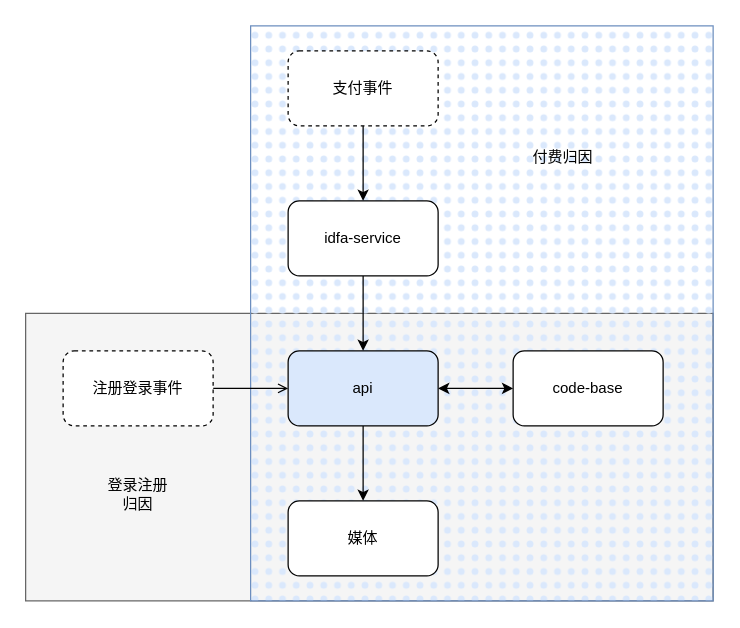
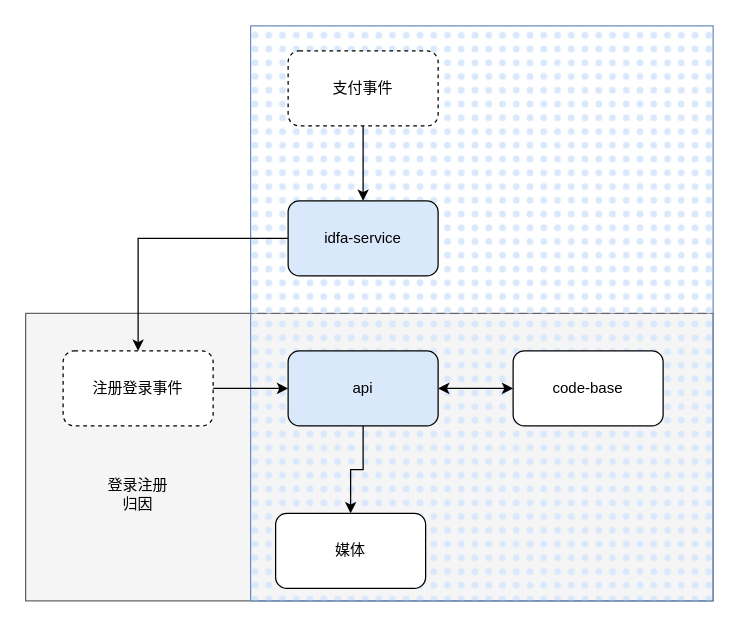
- <mxCell id="15" value="付费归因" style="text;html=1;strokeColor=none;fillColor=none;align=center;verticalAlign=middle;whiteSpace=wrap;rounded=0;fillStyle=dots;" vertex="1" parent="1"><mxGeometry x="420" y="110" width="60" height="30" as="geometry" /></mxCell>
- <mxCell id="7" value="idfa-service" style="rounded=1;whiteSpace=wrap;html=1;" vertex="1" parent="1"><mxGeometry x="230" y="160" width="120" height="60" as="geometry" /></mxCell>
+ <mxCell id="7" value="idfa-service" style="rounded=1;whiteSpace=wrap;html=1;fillColor=#dae8fc;" vertex="1" parent="1"><mxGeometry x="230" y="160" width="120" height="60" as="geometry" /></mxCell>
- <mxCell id="6" style="edgeStyle=orthogonalEdgeStyle;rounded=0;orthogonalLoop=1;jettySize=auto;html=1;entryX=0.5;entryY=0;entryDx=0;entryDy=0;" edge="1" parent="1" source="7" target="10"><mxGeometry relative="1" as="geometry" /></mxCell>
+ <mxCell id="6" style="edgeStyle=orthogonalEdgeStyle;rounded=0;orthogonalLoop=1;jettySize=auto;html=1;" edge="1" parent="1" source="7" target="14"><mxGeometry relative="1" as="geometry" /></mxCell>
- <mxCell id="13" style="edgeStyle=orthogonalEdgeStyle;rounded=0;orthogonalLoop=1;jettySize=auto;html=1;entryX=0;entryY=0.5;entryDx=0;entryDy=0;endArrow=open;" edge="1" parent="1" source="14" target="10"><mxGeometry relative="1" as="geometry" /></mxCell>
+ <mxCell id="13" style="edgeStyle=orthogonalEdgeStyle;rounded=0;orthogonalLoop=1;jettySize=auto;html=1;entryX=0;entryY=0.5;entryDx=0;entryDy=0;" edge="1" parent="1" source="14" target="10"><mxGeometry relative="1" as="geometry" /></mxCell>
- <mxCell id="12" value="媒体" style="rounded=1;whiteSpace=wrap;html=1;" vertex="1" parent="1"><mxGeometry x="230" y="400" width="120" height="60" as="geometry" /></mxCell>
+ <mxCell id="12" value="媒体" style="rounded=1;whiteSpace=wrap;html=1;" vertex="1" parent="1"><mxGeometry x="220" y="410" width="120" height="60" as="geometry" /></mxCell>
